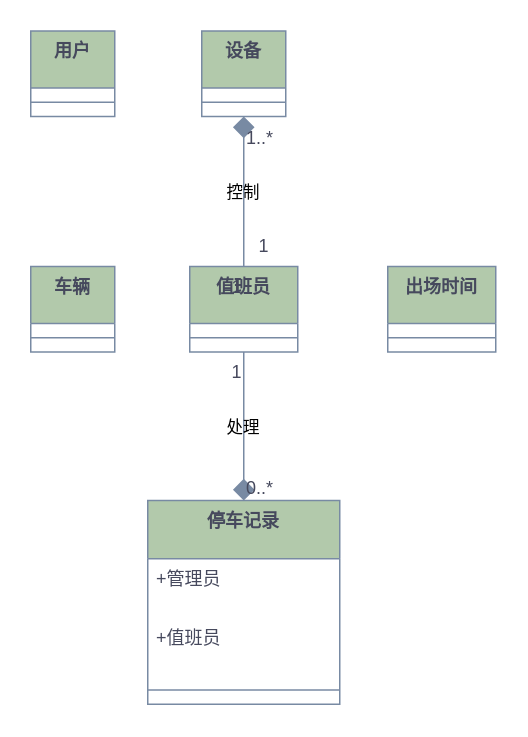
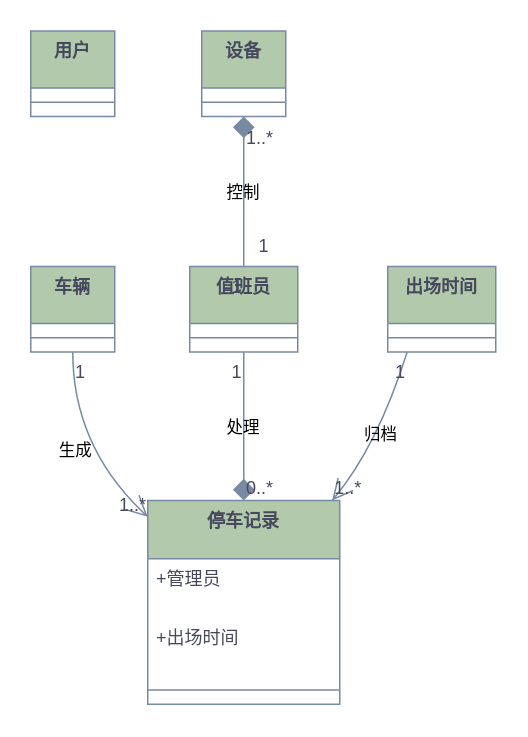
+ <mxCell id="20" value="归档" style="curved=1;startArrow=none;endArrow=open;endSize=12;exitX=0.18;exitY=1;entryX=0.96;entryY=0;rounded=0;labelBackgroundColor=none;strokeColor=#788AA3;fontColor=default;" edge="1" parent="1" source="12" target="6"><mxGeometry relative="1" as="geometry"><Array as="points"><mxPoint x="251" y="297" /></Array></mxGeometry></mxCell>
+ <mxCell id="21" value="1" style="edgeLabel;resizable=0;labelBackgroundColor=none;fontSize=12;align=right;verticalAlign=top;fontColor=#46495D;" vertex="1" parent="20"><mxGeometry x="-1" relative="1" as="geometry" /></mxCell>
+ <mxCell id="22" value="1..*" style="edgeLabel;resizable=0;labelBackgroundColor=none;fontSize=12;align=left;verticalAlign=bottom;fontColor=#46495D;" vertex="1" parent="20"><mxGeometry x="1" relative="1" as="geometry" /></mxCell>
+ <mxCell id="14" value="生成" style="curved=1;startArrow=none;endArrow=open;endSize=12;exitX=0.5;exitY=1;entryX=0;entryY=0.08;rounded=0;labelBackgroundColor=none;strokeColor=#788AA3;fontColor=default;" edge="1" parent="1" source="4" target="6"><mxGeometry relative="1" as="geometry"><Array as="points"><mxPoint x="48" y="297" /></Array></mxGeometry></mxCell>
+ <mxCell id="15" value="1" style="edgeLabel;resizable=0;labelBackgroundColor=none;fontSize=12;align=left;verticalAlign=top;fontColor=#46495D;" vertex="1" parent="14"><mxGeometry x="-1" relative="1" as="geometry" /></mxCell>
+ <mxCell id="16" value="1..*" style="edgeLabel;resizable=0;labelBackgroundColor=none;fontSize=12;align=right;verticalAlign=bottom;fontColor=#46495D;" vertex="1" parent="14"><mxGeometry x="1" relative="1" as="geometry" /></mxCell>
- <mxCell id="8" value="+值班员" style="text;strokeColor=none;fillColor=none;align=left;verticalAlign=top;spacingLeft=4;spacingRight=4;overflow=hidden;rotatable=0;points=[[0,0.5],[1,0.5]];portConstraint=eastwest;labelBackgroundColor=none;fontColor=#46495D;" vertex="1" parent="6"><mxGeometry y="77.857" width="128" height="39" as="geometry" /></mxCell>
+ <mxCell id="8" value="+出场时间" style="text;strokeColor=none;fillColor=none;align=left;verticalAlign=top;spacingLeft=4;spacingRight=4;overflow=hidden;rotatable=0;points=[[0,0.5],[1,0.5]];portConstraint=eastwest;labelBackgroundColor=none;fontColor=#46495D;" vertex="1" parent="6"><mxGeometry y="77.857" width="128" height="39" as="geometry" /></mxCell>
